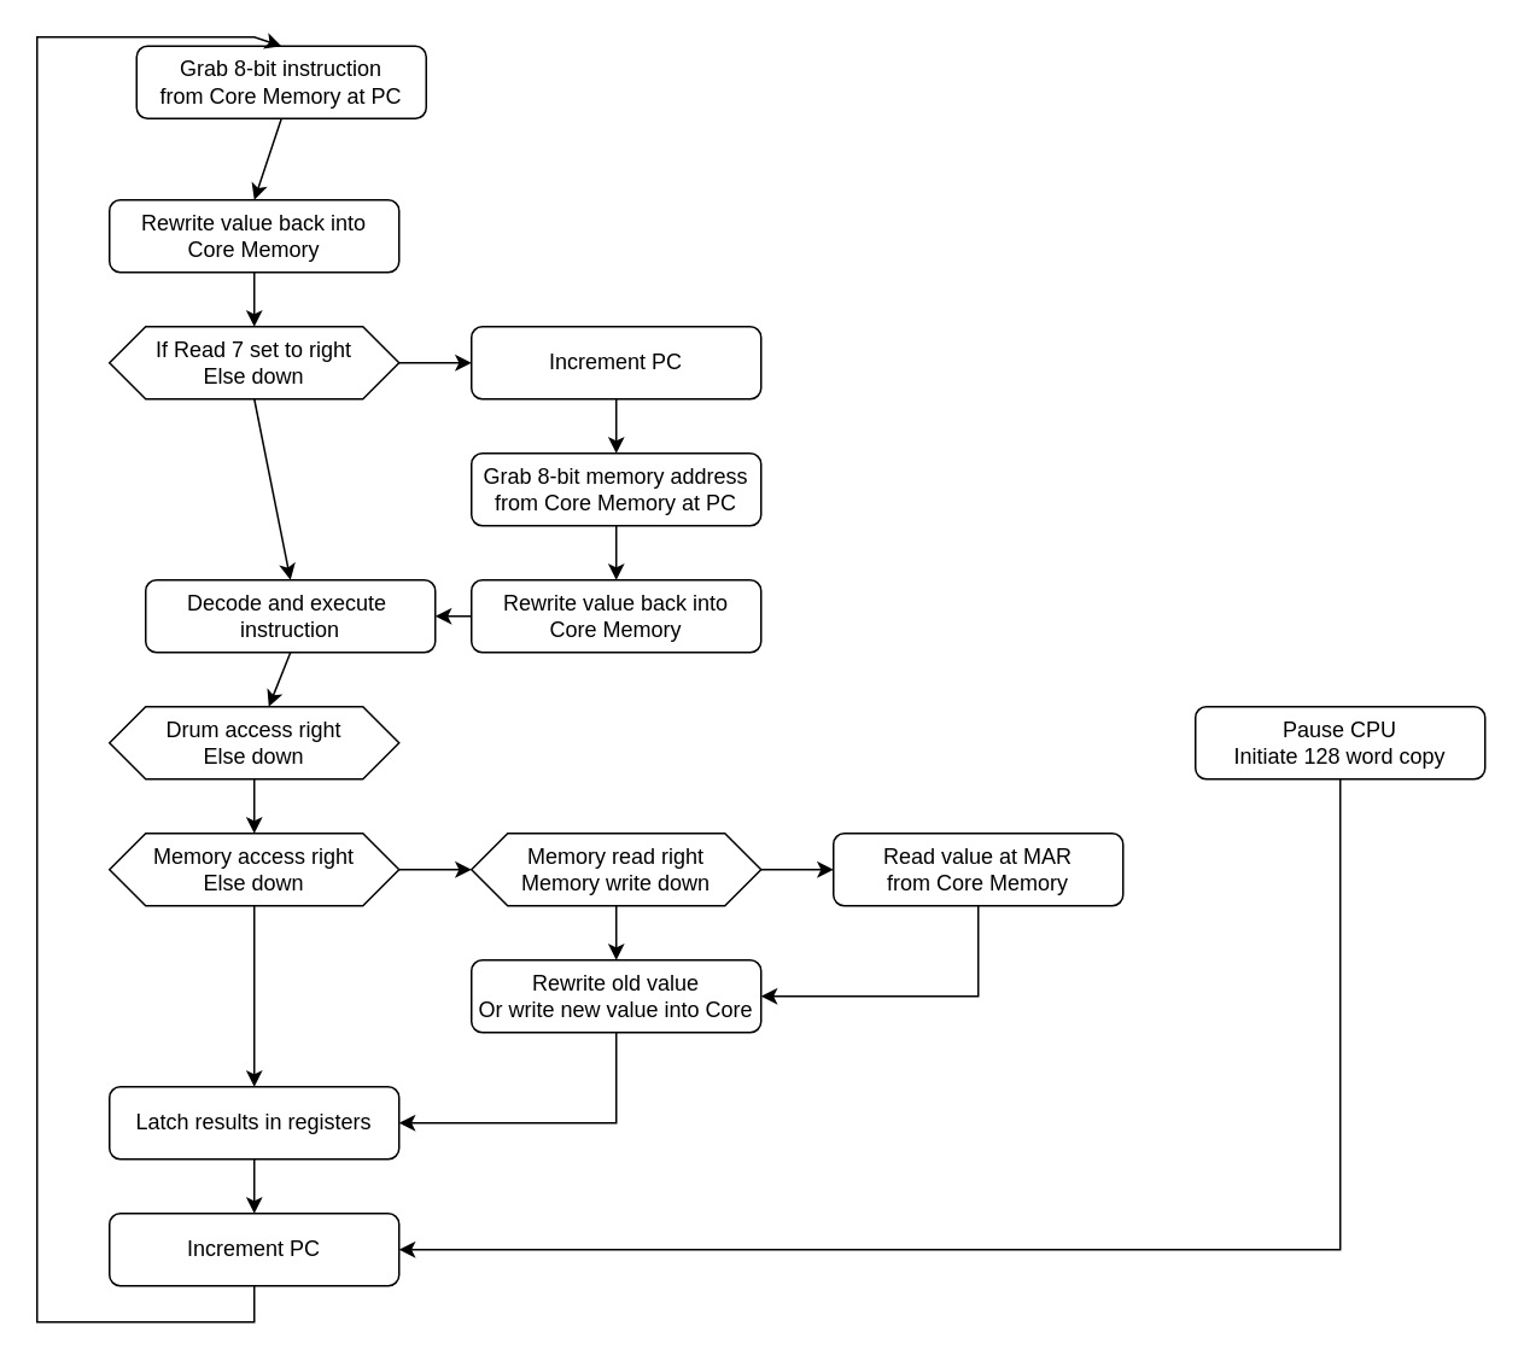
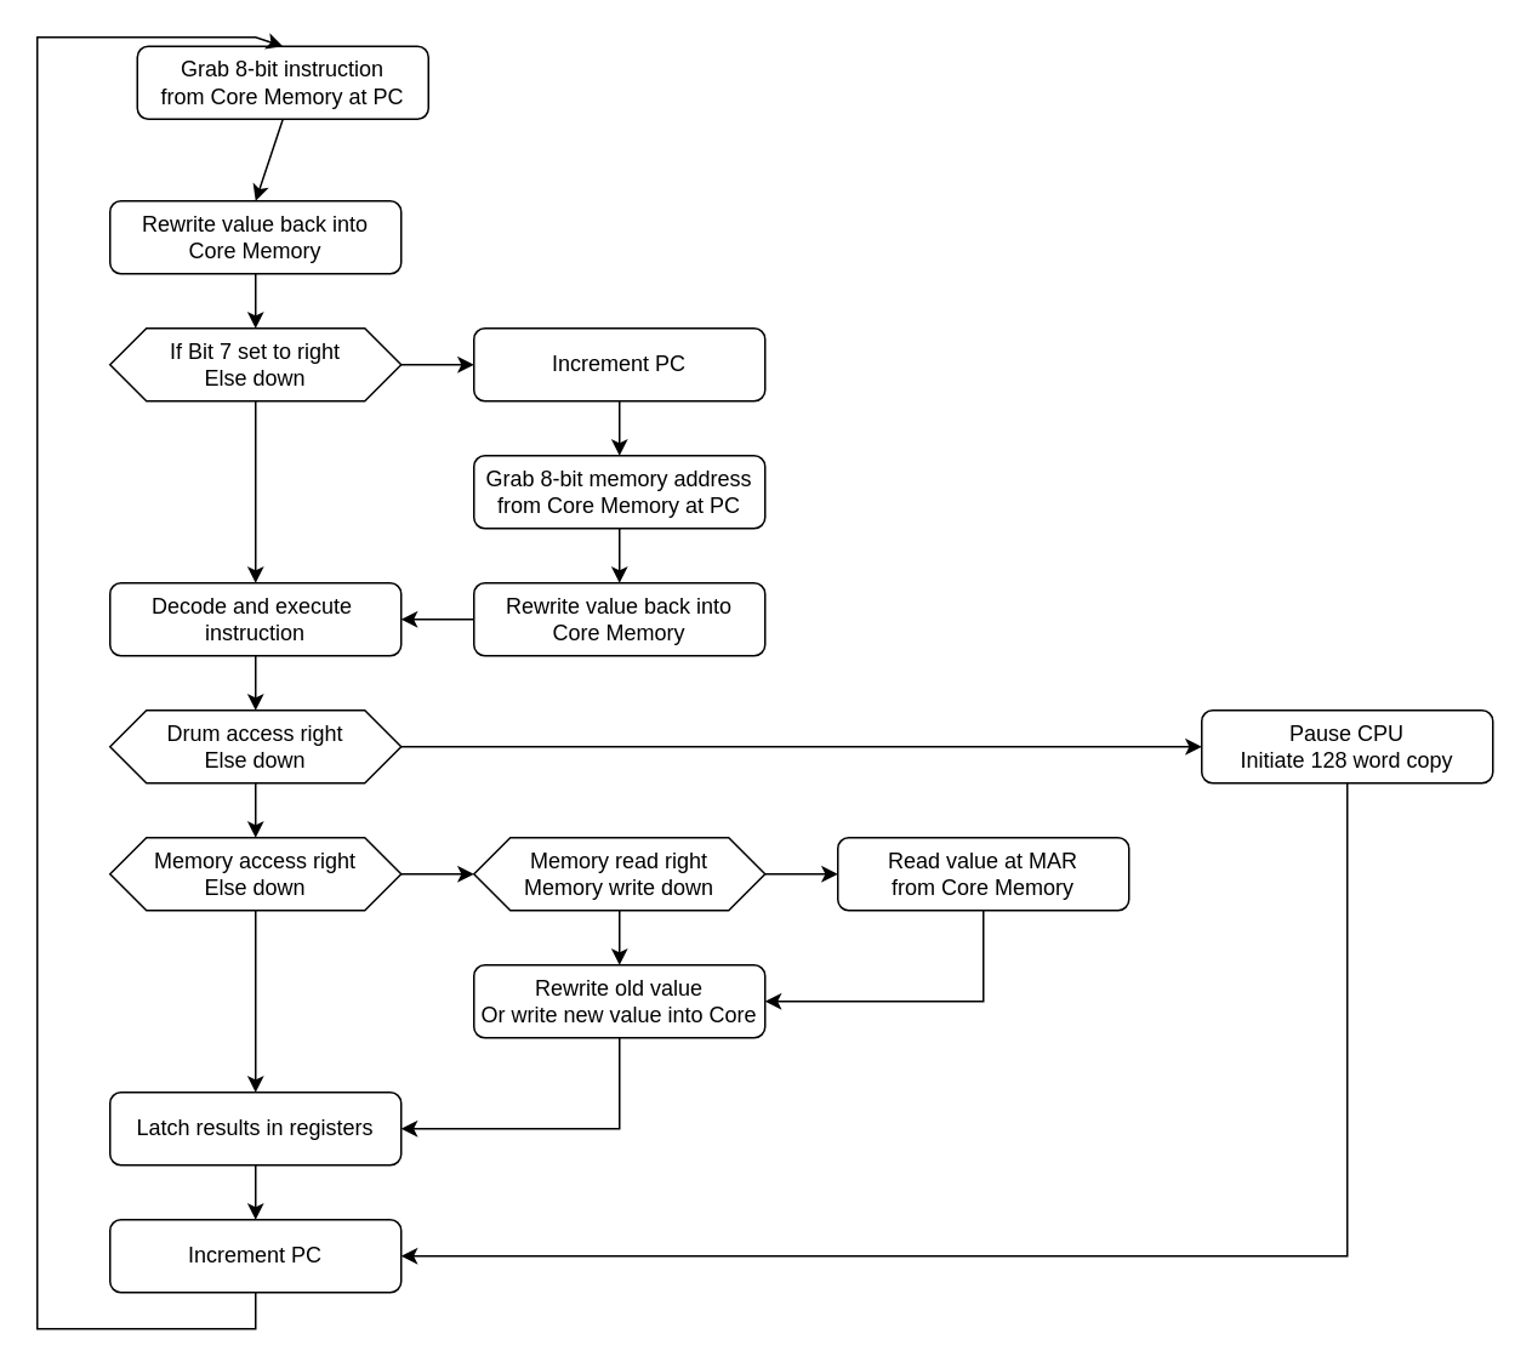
- <mxCell id="3" value="If Read 7 set to right&lt;div&gt;Else down&lt;/div&gt;" style="shape=hexagon;perimeter=hexagonPerimeter2;whiteSpace=wrap;html=1;fixedSize=1;" vertex="1" parent="1"><mxGeometry x="60" y="180" width="160" height="40" as="geometry" /></mxCell>
+ <mxCell id="3" value="If Bit 7 set to right&lt;div&gt;Else down&lt;/div&gt;" style="shape=hexagon;perimeter=hexagonPerimeter2;whiteSpace=wrap;html=1;fixedSize=1;" vertex="1" parent="1"><mxGeometry x="60" y="180" width="160" height="40" as="geometry" /></mxCell>
- <mxCell id="6" value="Decode and execute&amp;nbsp;&lt;div&gt;instruction&lt;/div&gt;" style="rounded=1;whiteSpace=wrap;html=1;" vertex="1" parent="1"><mxGeometry x="80" y="320" width="160" height="40" as="geometry" /></mxCell>
+ <mxCell id="6" value="Decode and execute&amp;nbsp;&lt;div&gt;instruction&lt;/div&gt;" style="rounded=1;whiteSpace=wrap;html=1;" vertex="1" parent="1"><mxGeometry x="60" y="320" width="160" height="40" as="geometry" /></mxCell>
+ <mxCell id="25" value="" style="endArrow=classic;html=1;rounded=0;exitX=1;exitY=0.5;exitDx=0;exitDy=0;entryX=0;entryY=0.5;entryDx=0;entryDy=0;" edge="1" parent="1" source="9" target="10"><mxGeometry width="50" height="50" relative="1" as="geometry"><mxPoint x="300" y="450" as="sourcePoint" /><mxPoint x="350" y="400" as="targetPoint" /></mxGeometry></mxCell>
